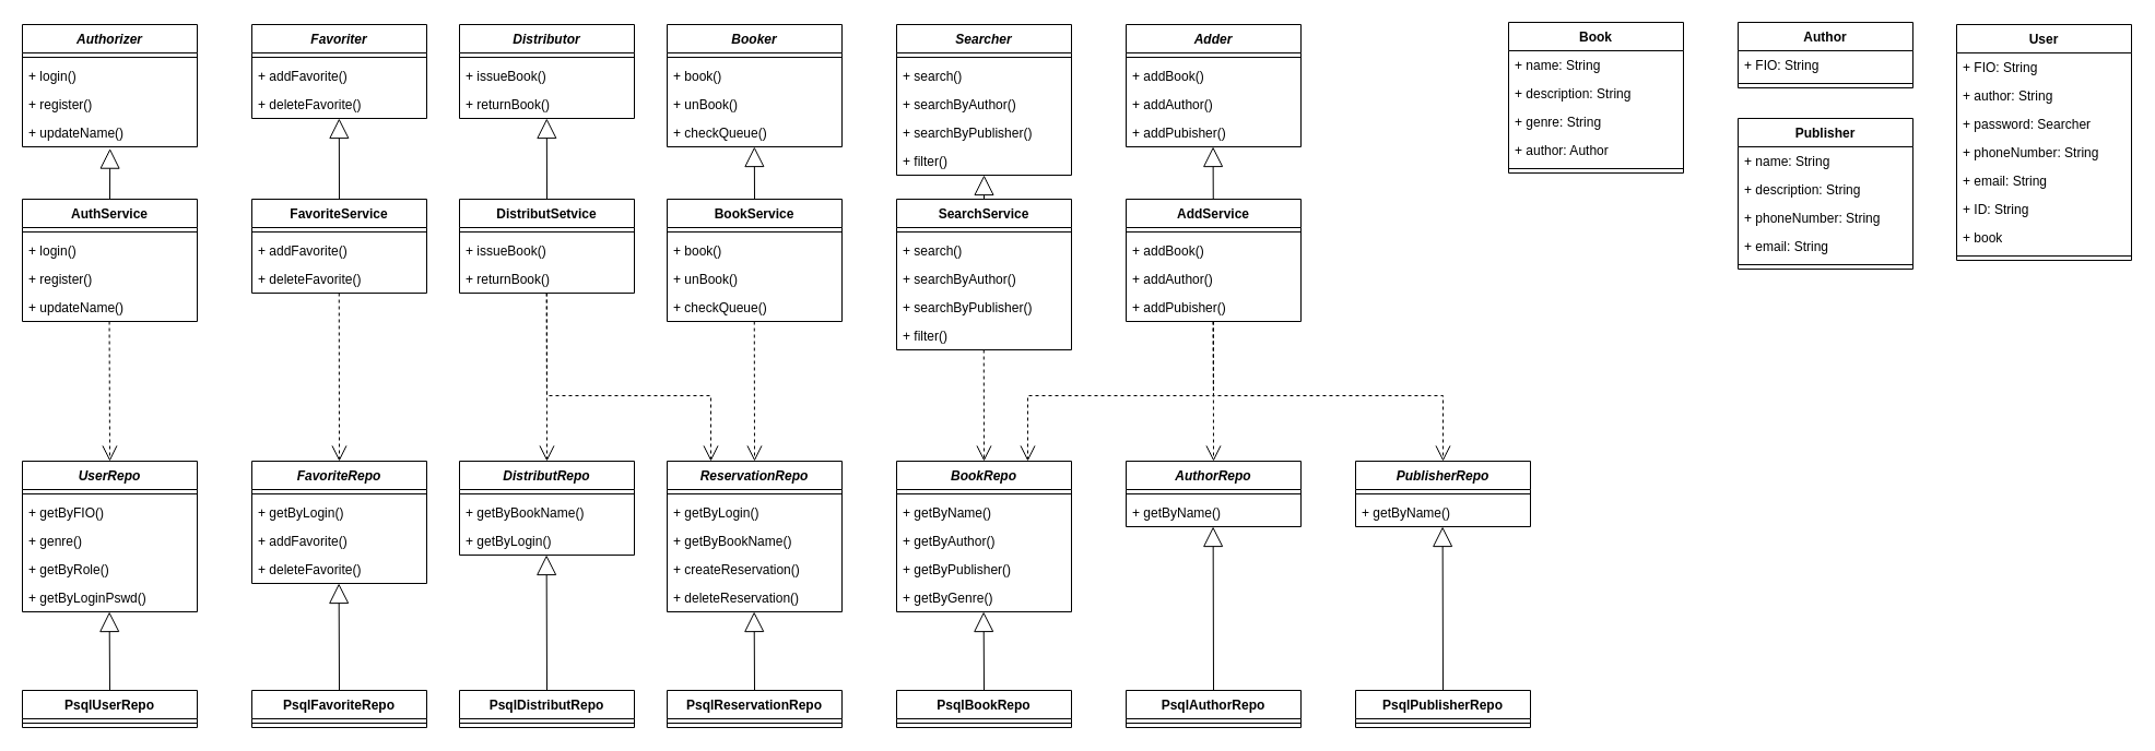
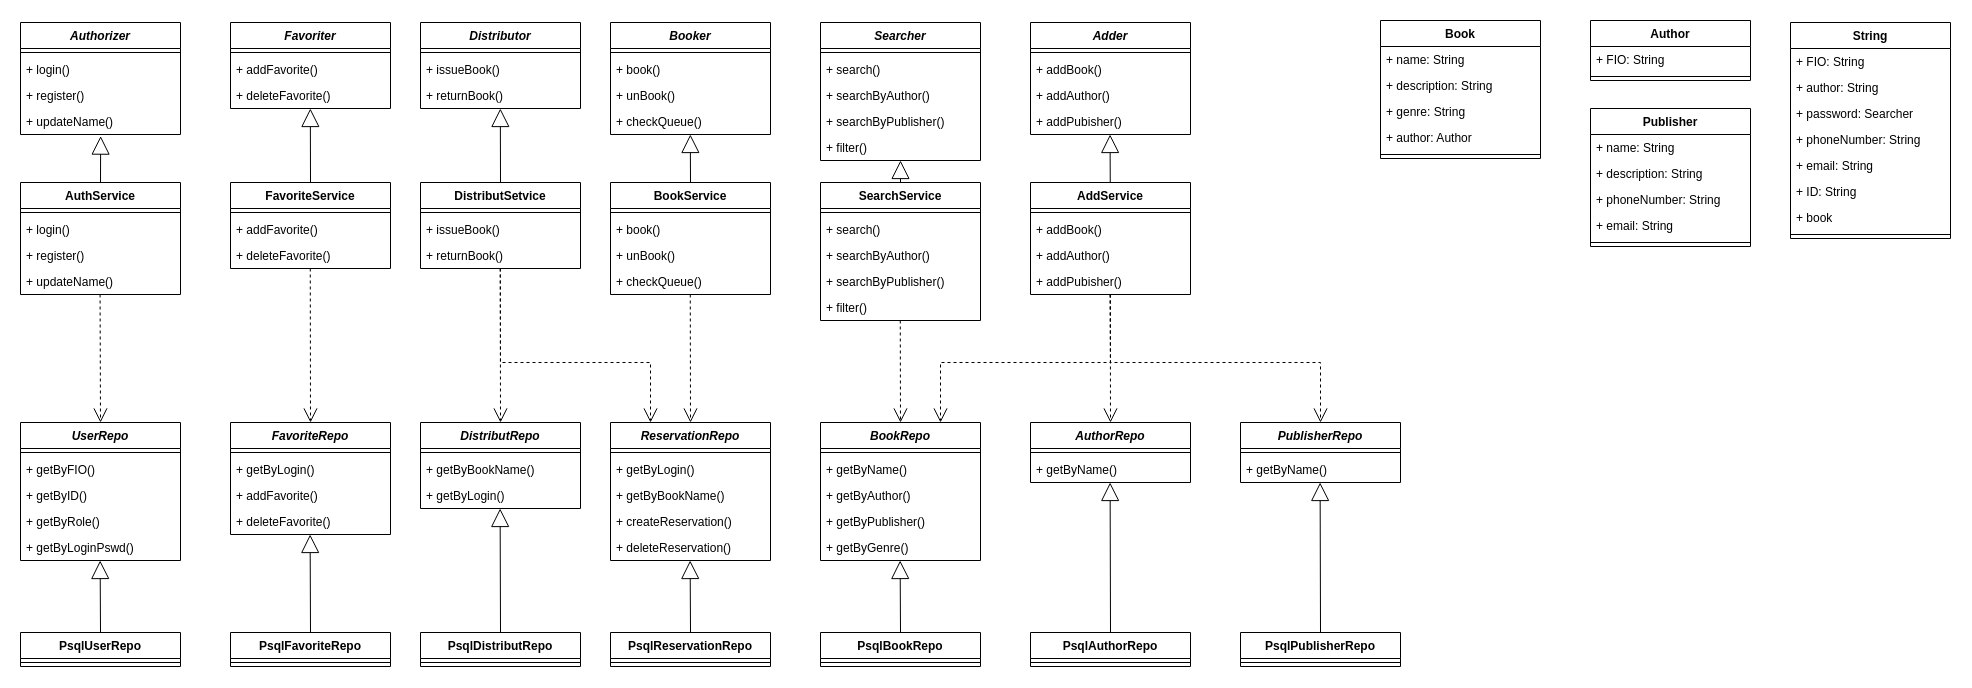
- <mxCell id="137" value="User" style="swimlane;fontStyle=1;align=center;verticalAlign=top;childLayout=stackLayout;horizontal=1;startSize=26;horizontalStack=0;resizeParent=1;resizeParentMax=0;resizeLast=0;collapsible=1;marginBottom=0;whiteSpace=wrap;html=1;" vertex="1" parent="1"><mxGeometry x="1790" y="22" width="160" height="216" as="geometry" /></mxCell>
+ <mxCell id="137" value="String" style="swimlane;fontStyle=1;align=center;verticalAlign=top;childLayout=stackLayout;horizontal=1;startSize=26;horizontalStack=0;resizeParent=1;resizeParentMax=0;resizeLast=0;collapsible=1;marginBottom=0;whiteSpace=wrap;html=1;" vertex="1" parent="1"><mxGeometry x="1790" y="22" width="160" height="216" as="geometry" /></mxCell>
- <mxCell id="37" value="+ genre()" style="text;strokeColor=none;fillColor=none;align=left;verticalAlign=top;spacingLeft=4;spacingRight=4;overflow=hidden;rotatable=0;points=[[0,0.5],[1,0.5]];portConstraint=eastwest;whiteSpace=wrap;html=1;" vertex="1" parent="34"><mxGeometry y="60" width="160" height="26" as="geometry" /></mxCell>
+ <mxCell id="37" value="+ getByID()" style="text;strokeColor=none;fillColor=none;align=left;verticalAlign=top;spacingLeft=4;spacingRight=4;overflow=hidden;rotatable=0;points=[[0,0.5],[1,0.5]];portConstraint=eastwest;whiteSpace=wrap;html=1;" vertex="1" parent="34"><mxGeometry y="60" width="160" height="26" as="geometry" /></mxCell>
